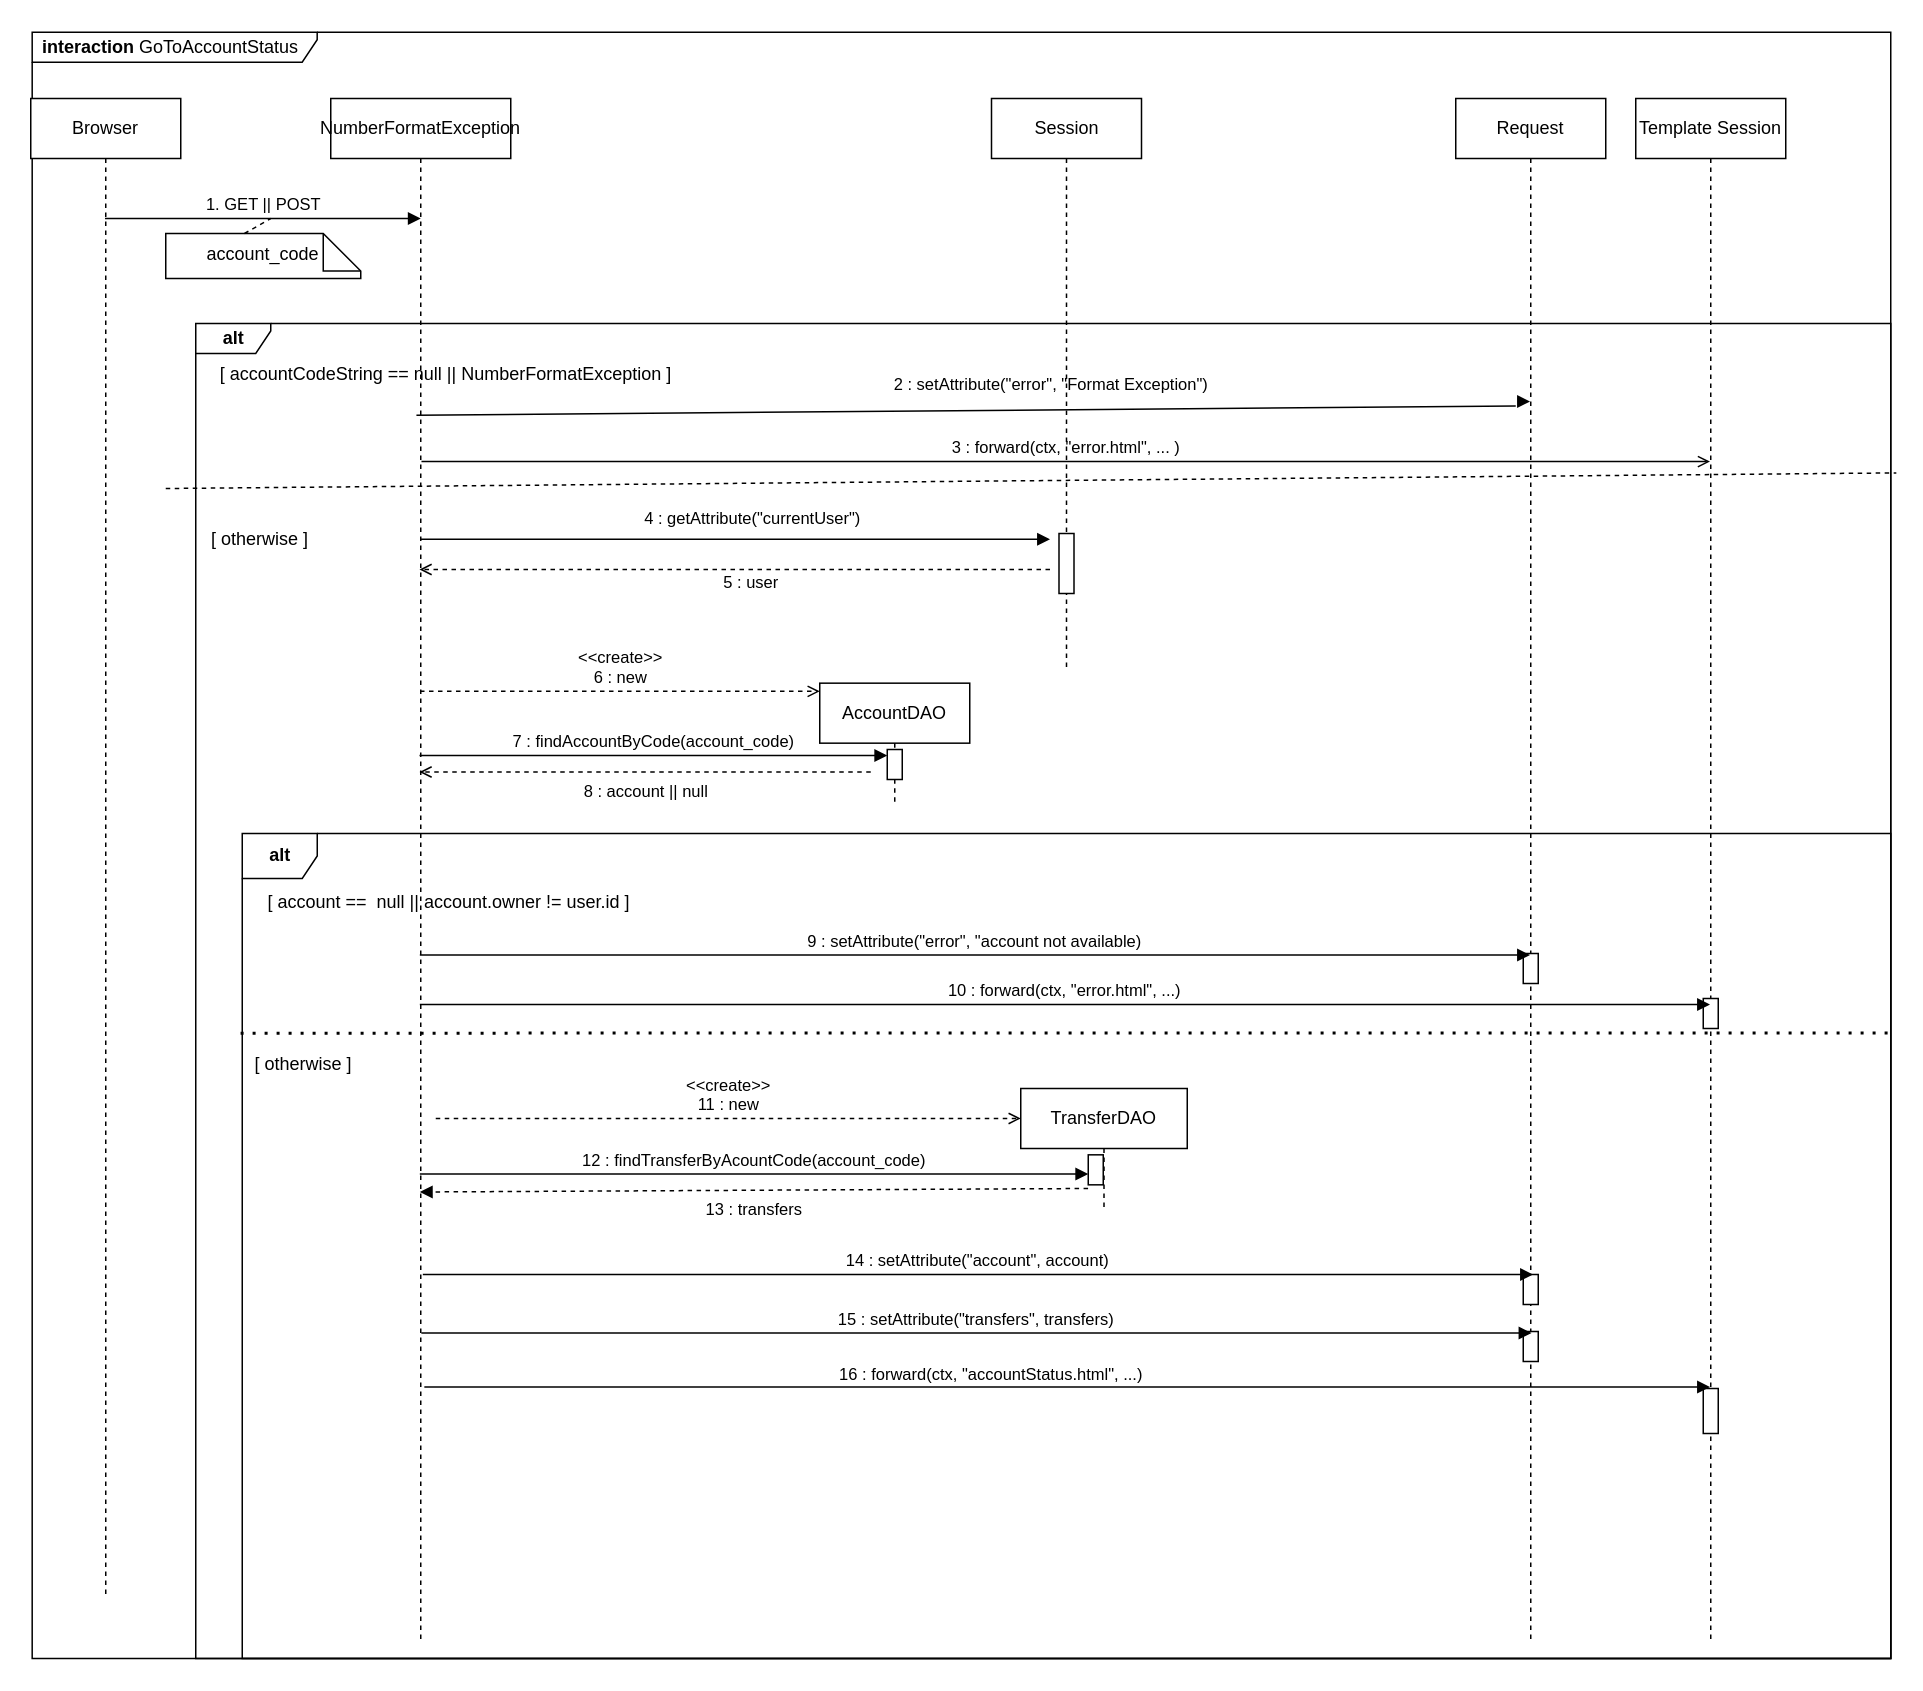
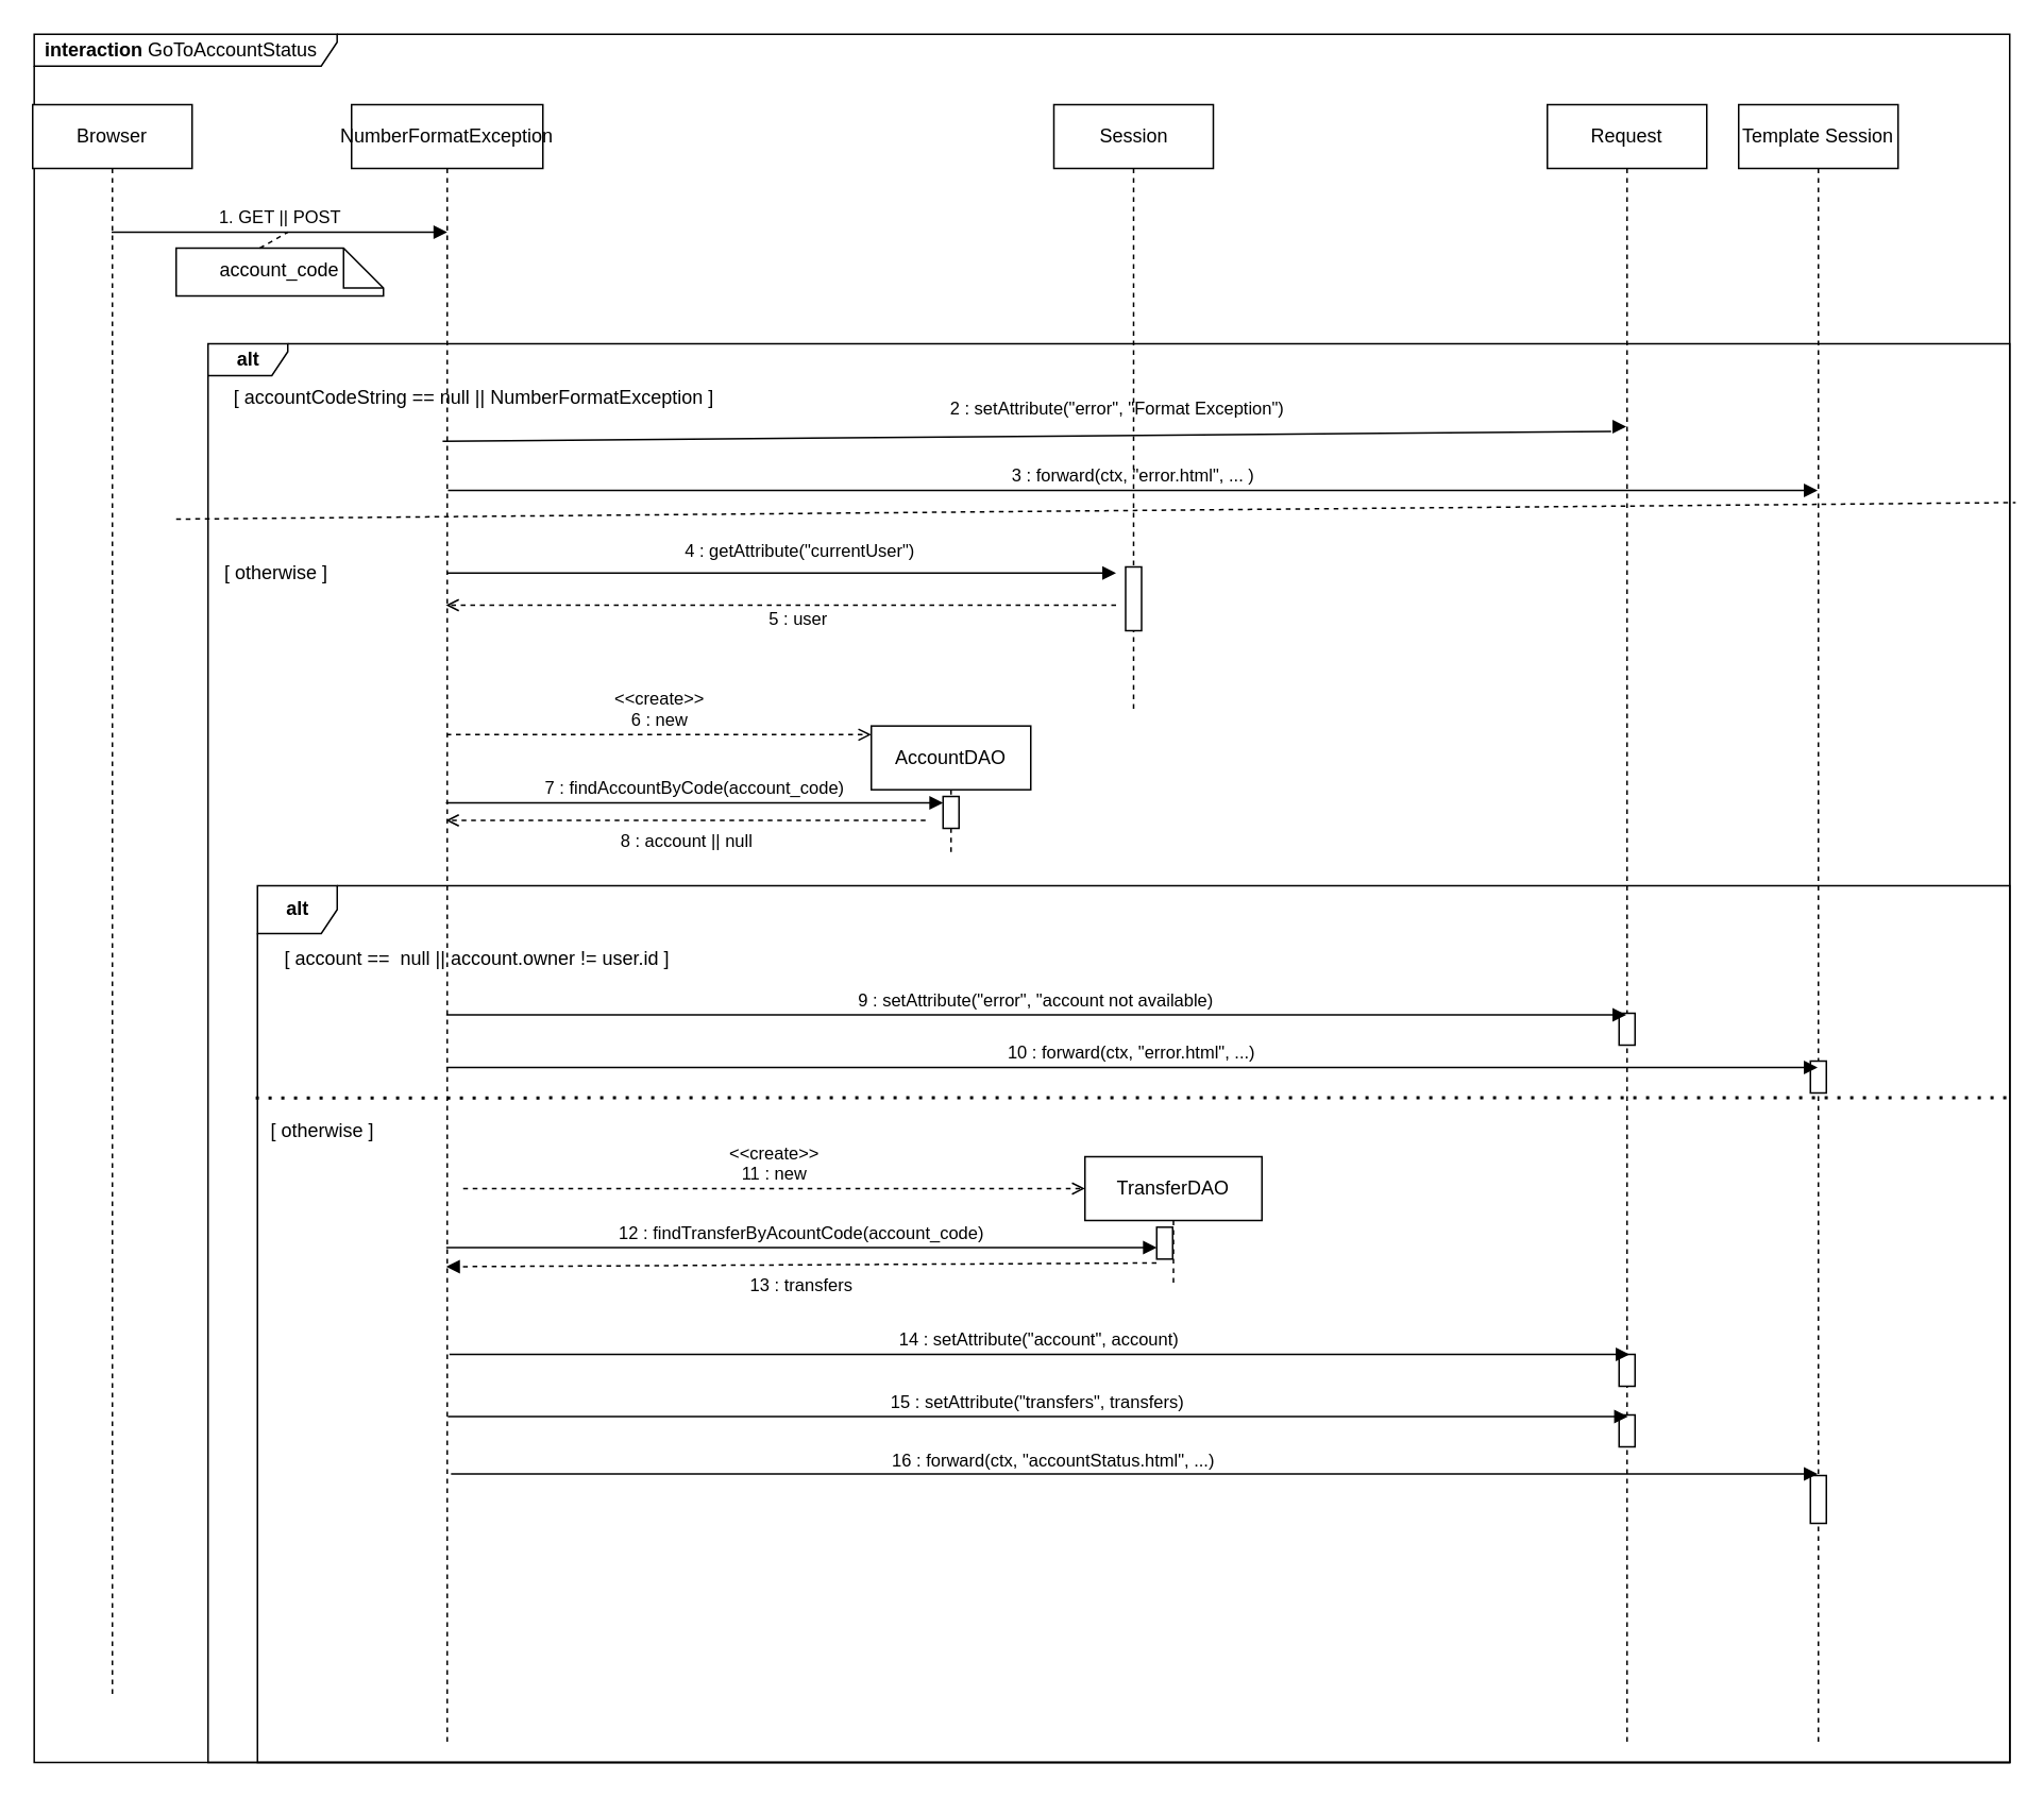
- <mxCell id="30" value="3 : forward(ctx, &quot;error.html&quot;, ... )" style="html=1;verticalAlign=bottom;labelBackgroundColor=none;endArrow=open;endFill=1;rounded=0;exitX=0.504;exitY=0.235;exitDx=0;exitDy=0;exitPerimeter=0;" edge="1" parent="1" source="16" target="20"><mxGeometry width="160" relative="1" as="geometry"><mxPoint x="287.12" y="280" as="sourcePoint" /><mxPoint x="1029.5" y="280" as="targetPoint" /></mxGeometry></mxCell>
+ <mxCell id="30" value="3 : forward(ctx, &quot;error.html&quot;, ... )" style="html=1;verticalAlign=bottom;labelBackgroundColor=none;endArrow=block;endFill=1;rounded=0;exitX=0.504;exitY=0.235;exitDx=0;exitDy=0;exitPerimeter=0;" edge="1" parent="1" source="16" target="20"><mxGeometry width="160" relative="1" as="geometry"><mxPoint x="287.12" y="280" as="sourcePoint" /><mxPoint x="1029.5" y="280" as="targetPoint" /></mxGeometry></mxCell>
